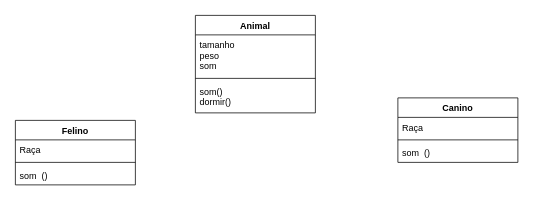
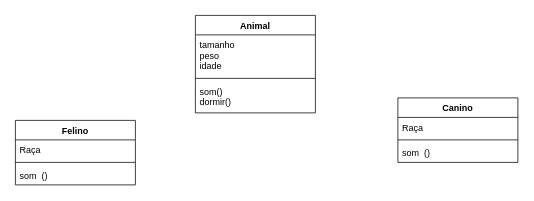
- <mxCell id="3" value="tamanho&#10;peso&#10;som" style="text;strokeColor=none;fillColor=none;align=left;verticalAlign=top;spacingLeft=4;spacingRight=4;overflow=hidden;rotatable=0;points=[[0,0.5],[1,0.5]];portConstraint=eastwest;" vertex="1" parent="2"><mxGeometry y="26" width="160" height="54" as="geometry" /></mxCell>
+ <mxCell id="3" value="tamanho&#10;peso&#10;idade" style="text;strokeColor=none;fillColor=none;align=left;verticalAlign=top;spacingLeft=4;spacingRight=4;overflow=hidden;rotatable=0;points=[[0,0.5],[1,0.5]];portConstraint=eastwest;" vertex="1" parent="2"><mxGeometry y="26" width="160" height="54" as="geometry" /></mxCell>
